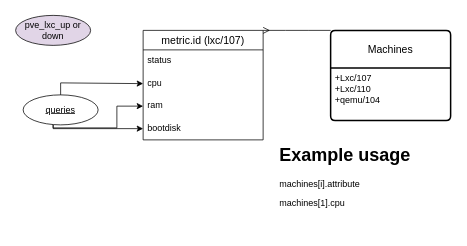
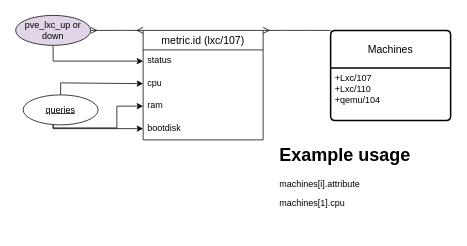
+ <mxCell id="9" value="" style="edgeStyle=entityRelationEdgeStyle;fontSize=12;html=1;endArrow=ERmany;startArrow=ERmany;rounded=0;entryX=0;entryY=0;entryDx=0;entryDy=0;exitX=1;exitY=0.5;exitDx=0;exitDy=0;" edge="1" parent="1" source="3" target="4"><mxGeometry width="100" height="100" relative="1" as="geometry"><mxPoint x="40" y="176" as="sourcePoint" /><mxPoint x="140" y="76" as="targetPoint" /></mxGeometry></mxCell>
+ <mxCell id="2" style="edgeStyle=orthogonalEdgeStyle;rounded=0;orthogonalLoop=1;jettySize=auto;html=1;entryX=0;entryY=0.5;entryDx=0;entryDy=0;" edge="1" parent="1" source="3" target="5"><mxGeometry relative="1" as="geometry" /></mxCell>
